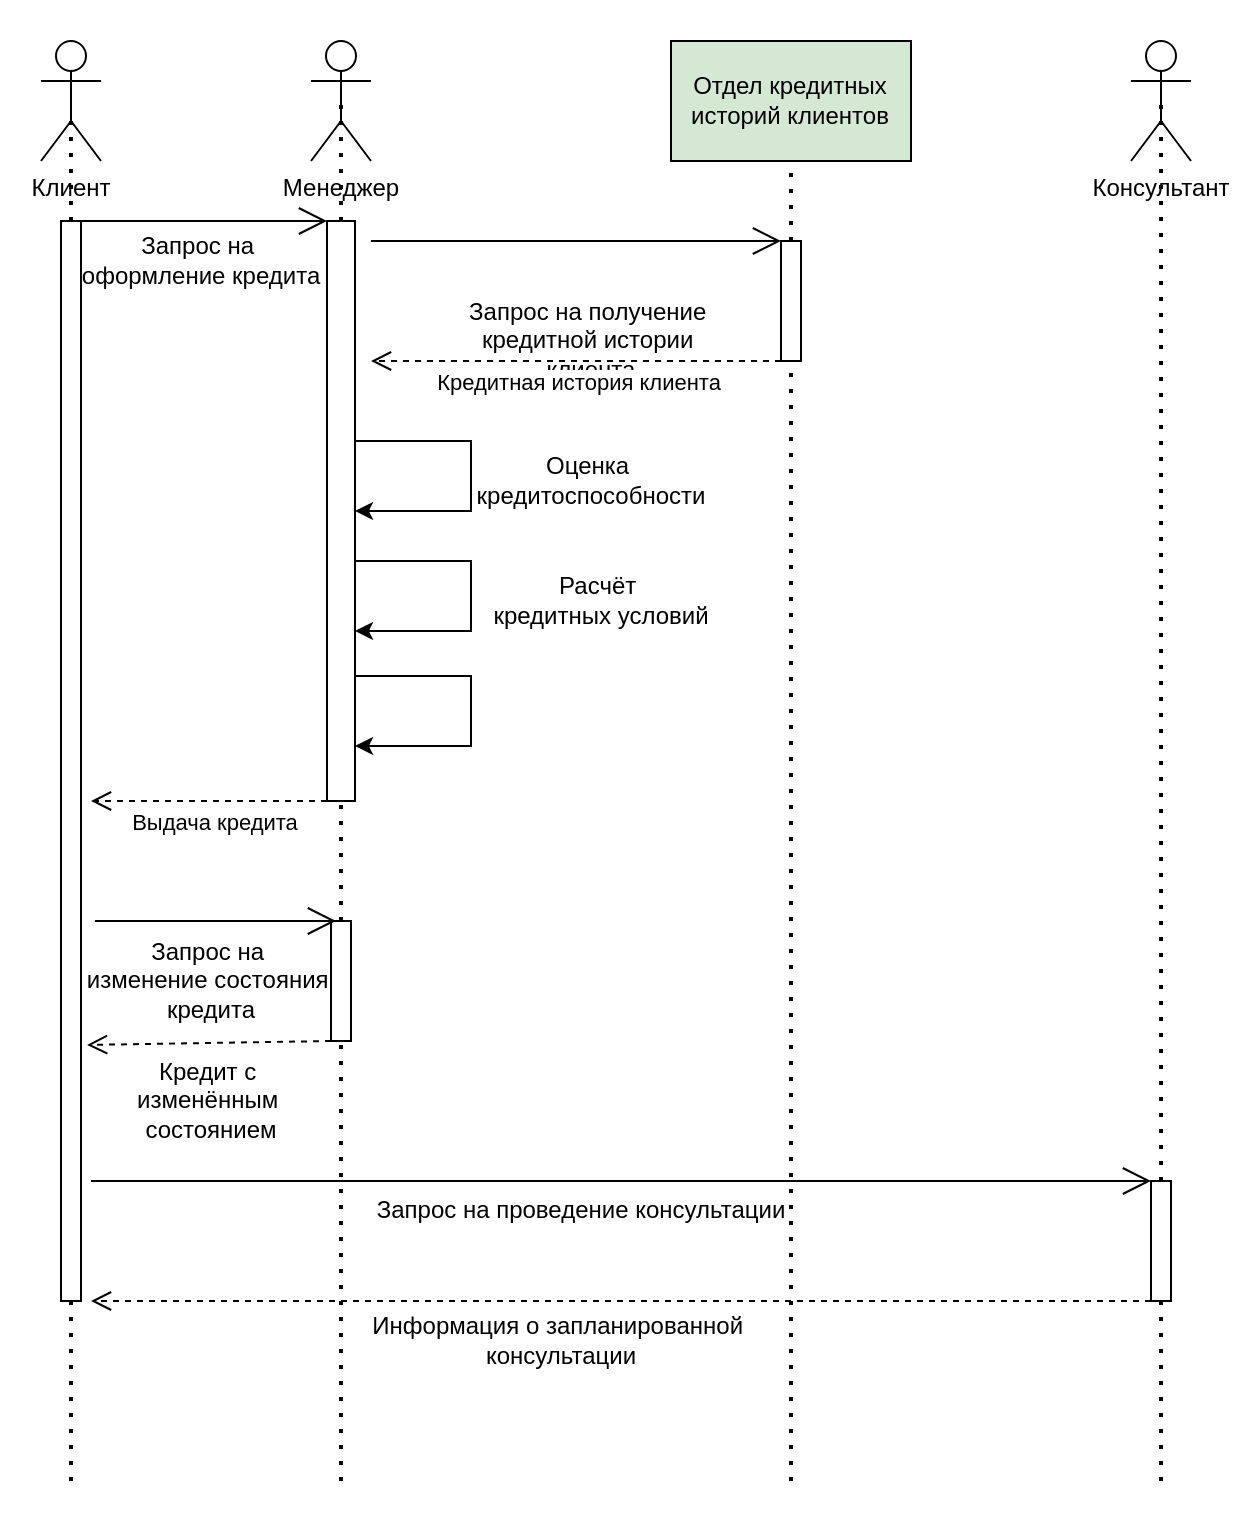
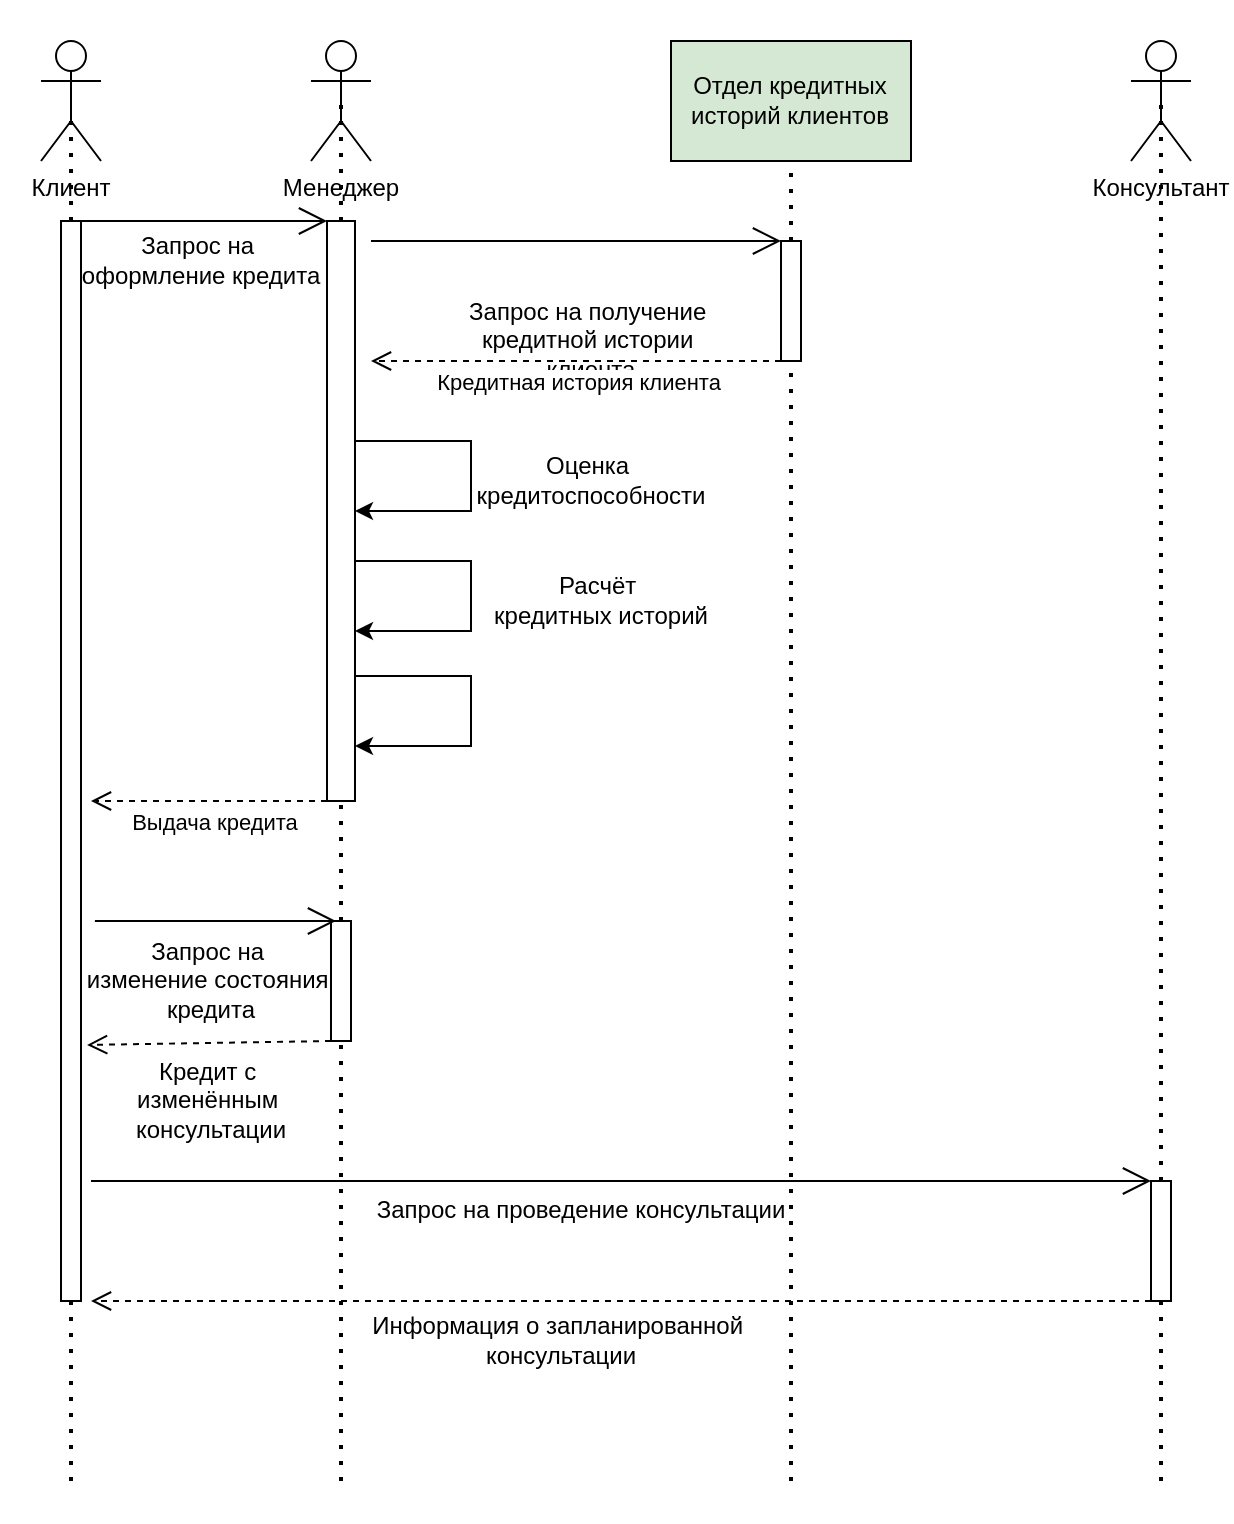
- <mxCell id="22" value="&lt;div&gt;Расчёт&amp;nbsp;&lt;/div&gt;&lt;div&gt;кредитных условий&lt;/div&gt;" style="text;html=1;align=center;verticalAlign=middle;resizable=0;points=[];autosize=1;strokeColor=none;fillColor=none;" vertex="1" parent="1"><mxGeometry x="235" y="280" width="130" height="40" as="geometry" /></mxCell>
+ <mxCell id="22" value="&lt;div&gt;Расчёт&amp;nbsp;&lt;/div&gt;&lt;div&gt;кредитных историй&lt;/div&gt;" style="text;html=1;align=center;verticalAlign=middle;resizable=0;points=[];autosize=1;strokeColor=none;fillColor=none;" vertex="1" parent="1"><mxGeometry x="235" y="280" width="130" height="40" as="geometry" /></mxCell>
- <mxCell id="30" value="&lt;div&gt;Кредит с&amp;nbsp;&lt;/div&gt;&lt;div&gt;изменённым&amp;nbsp;&lt;/div&gt;&lt;div&gt;состоянием&lt;/div&gt;" style="text;html=1;align=center;verticalAlign=middle;resizable=0;points=[];autosize=1;strokeColor=none;fillColor=none;" vertex="1" parent="1"><mxGeometry x="55" y="520" width="100" height="60" as="geometry" /></mxCell>
+ <mxCell id="30" value="&lt;div&gt;Кредит с&amp;nbsp;&lt;/div&gt;&lt;div&gt;изменённым&amp;nbsp;&lt;/div&gt;&lt;div&gt;консультации&lt;/div&gt;" style="text;html=1;align=center;verticalAlign=middle;resizable=0;points=[];autosize=1;strokeColor=none;fillColor=none;" vertex="1" parent="1"><mxGeometry x="55" y="520" width="100" height="60" as="geometry" /></mxCell>
